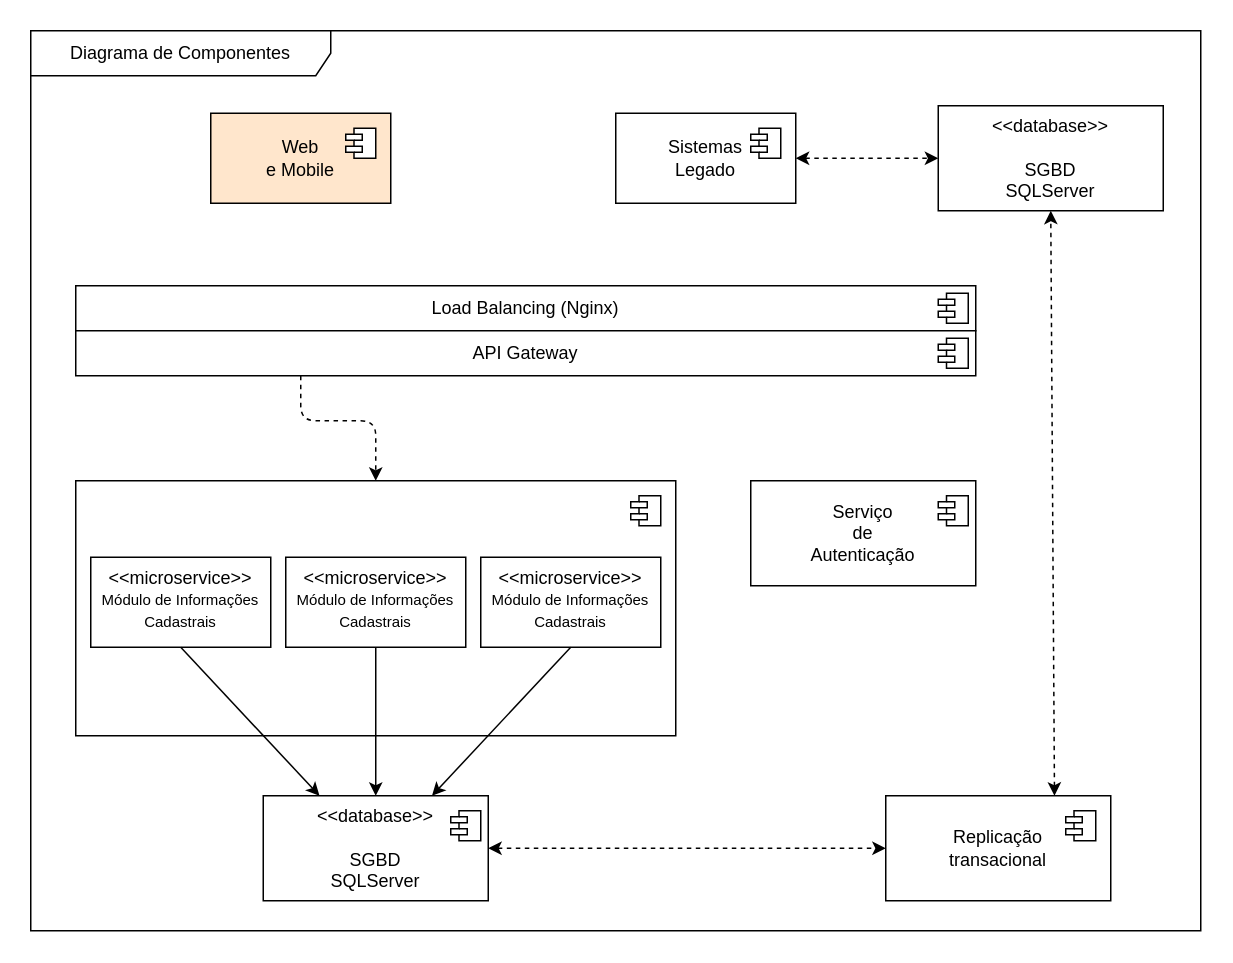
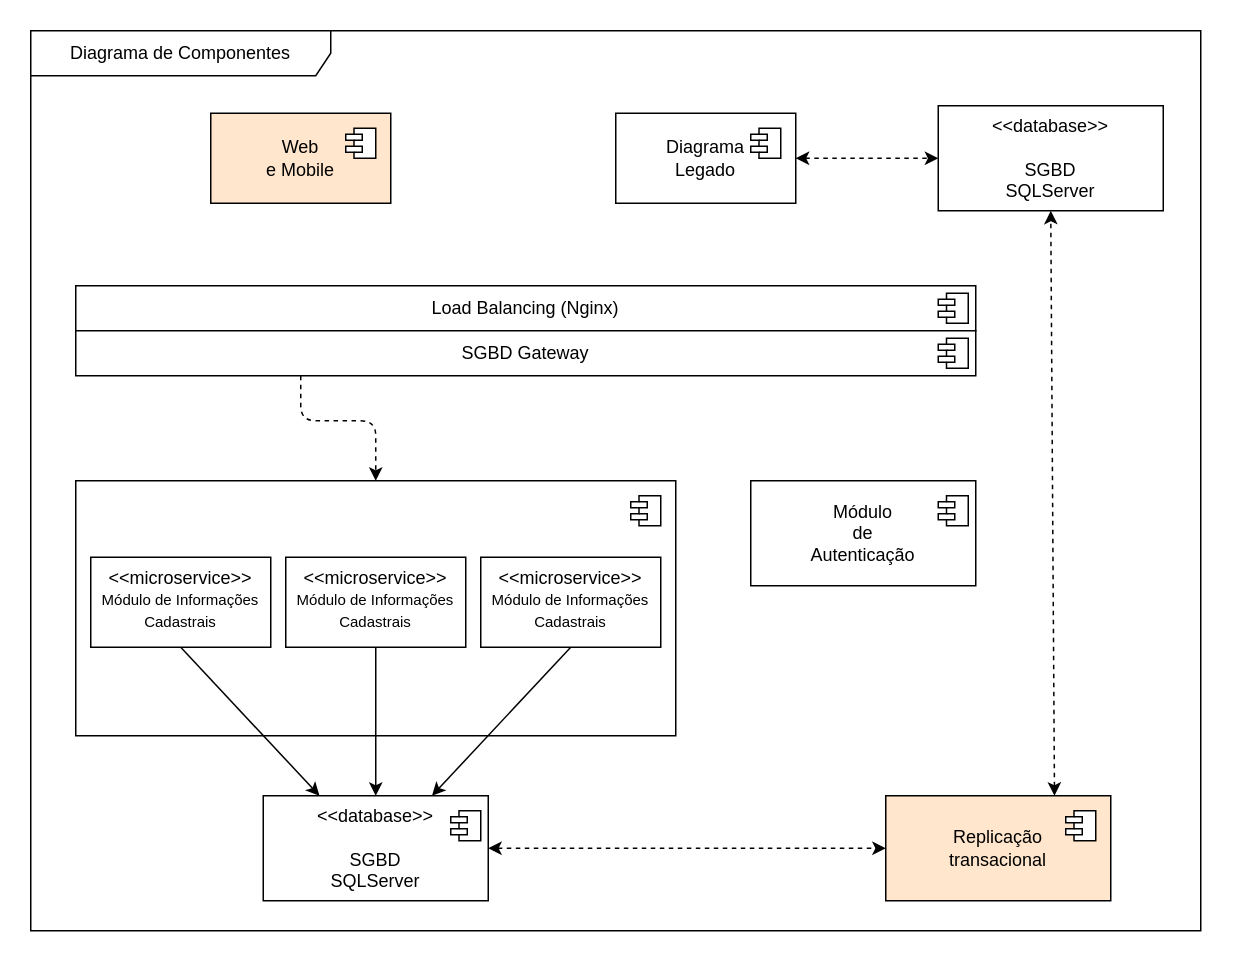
- <mxCell id="20" value="Sistemas&lt;br&gt;Legado" style="rounded=0;whiteSpace=wrap;html=1;verticalAlign=middle;" parent="1" vertex="1"><mxGeometry x="410" y="75" width="120" height="60" as="geometry" /></mxCell>
+ <mxCell id="20" value="Diagrama&lt;br&gt;Legado" style="rounded=0;whiteSpace=wrap;html=1;verticalAlign=middle;" parent="1" vertex="1"><mxGeometry x="410" y="75" width="120" height="60" as="geometry" /></mxCell>
- <mxCell id="5" value="API Gateway" style="rounded=0;whiteSpace=wrap;html=1;" parent="1" vertex="1"><mxGeometry x="50" y="220" width="600" height="30" as="geometry" /></mxCell>
+ <mxCell id="5" value="SGBD Gateway" style="rounded=0;whiteSpace=wrap;html=1;" parent="1" vertex="1"><mxGeometry x="50" y="220" width="600" height="30" as="geometry" /></mxCell>
- <mxCell id="17" value="Serviço&lt;br&gt;de&lt;br&gt;Autenticação" style="rounded=0;whiteSpace=wrap;html=1;verticalAlign=middle;" parent="1" vertex="1"><mxGeometry x="500" y="320" width="150" height="70" as="geometry" /></mxCell>
+ <mxCell id="17" value="Módulo&lt;br&gt;de&lt;br&gt;Autenticação" style="rounded=0;whiteSpace=wrap;html=1;verticalAlign=middle;" parent="1" vertex="1"><mxGeometry x="500" y="320" width="150" height="70" as="geometry" /></mxCell>
- <mxCell id="21" value="Replicação&lt;br&gt;transacional" style="rounded=0;whiteSpace=wrap;html=1;verticalAlign=middle;" parent="1" vertex="1"><mxGeometry x="590" y="530" width="150" height="70" as="geometry" /></mxCell>
+ <mxCell id="21" value="Replicação&lt;br&gt;transacional" style="rounded=0;whiteSpace=wrap;html=1;verticalAlign=middle;fillColor=#ffe6cc;" parent="1" vertex="1"><mxGeometry x="590" y="530" width="150" height="70" as="geometry" /></mxCell>
